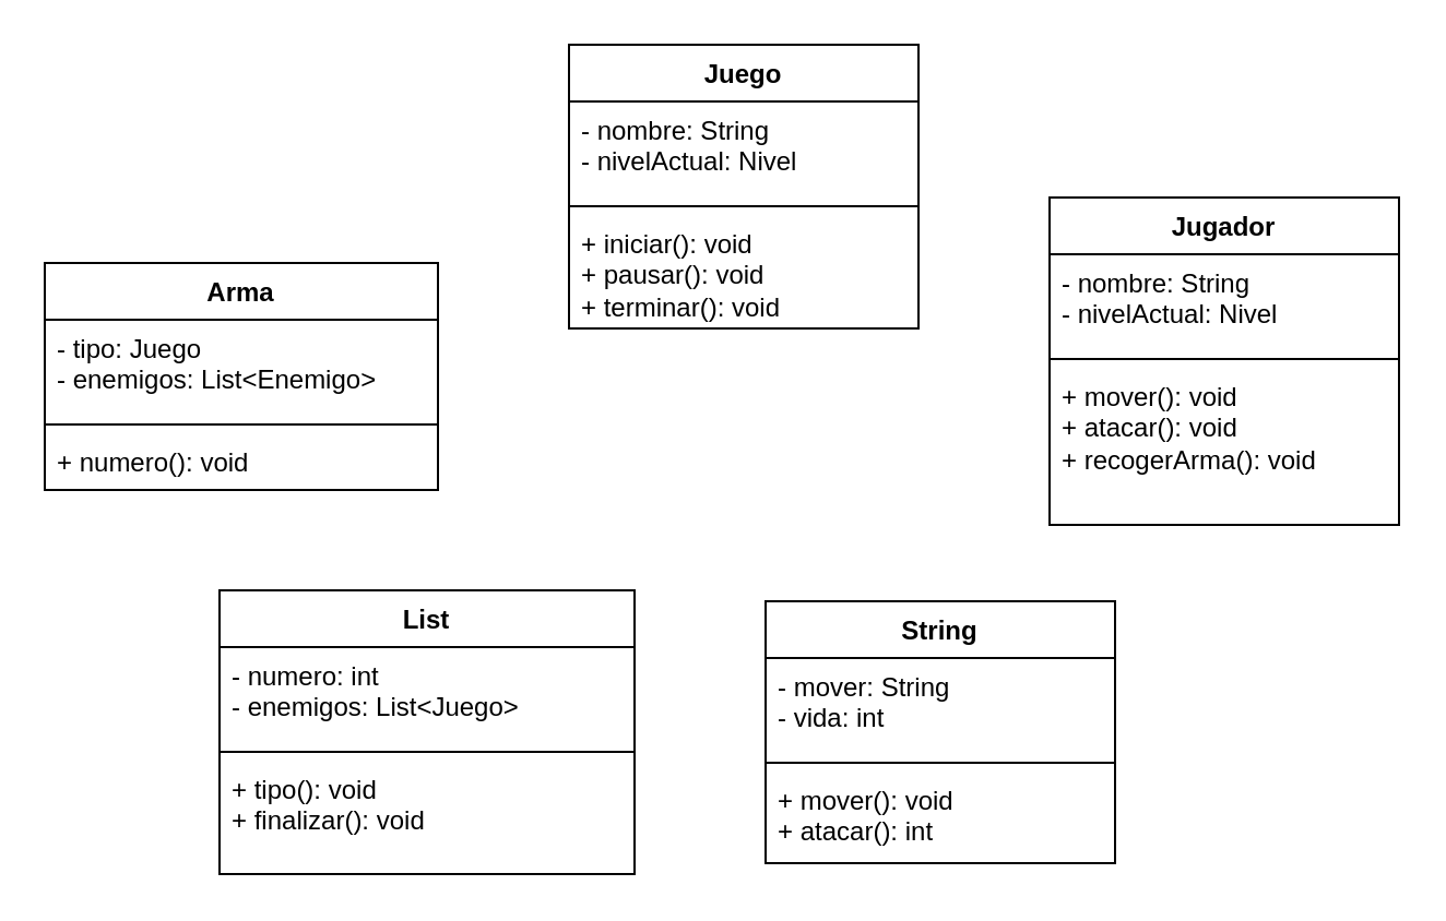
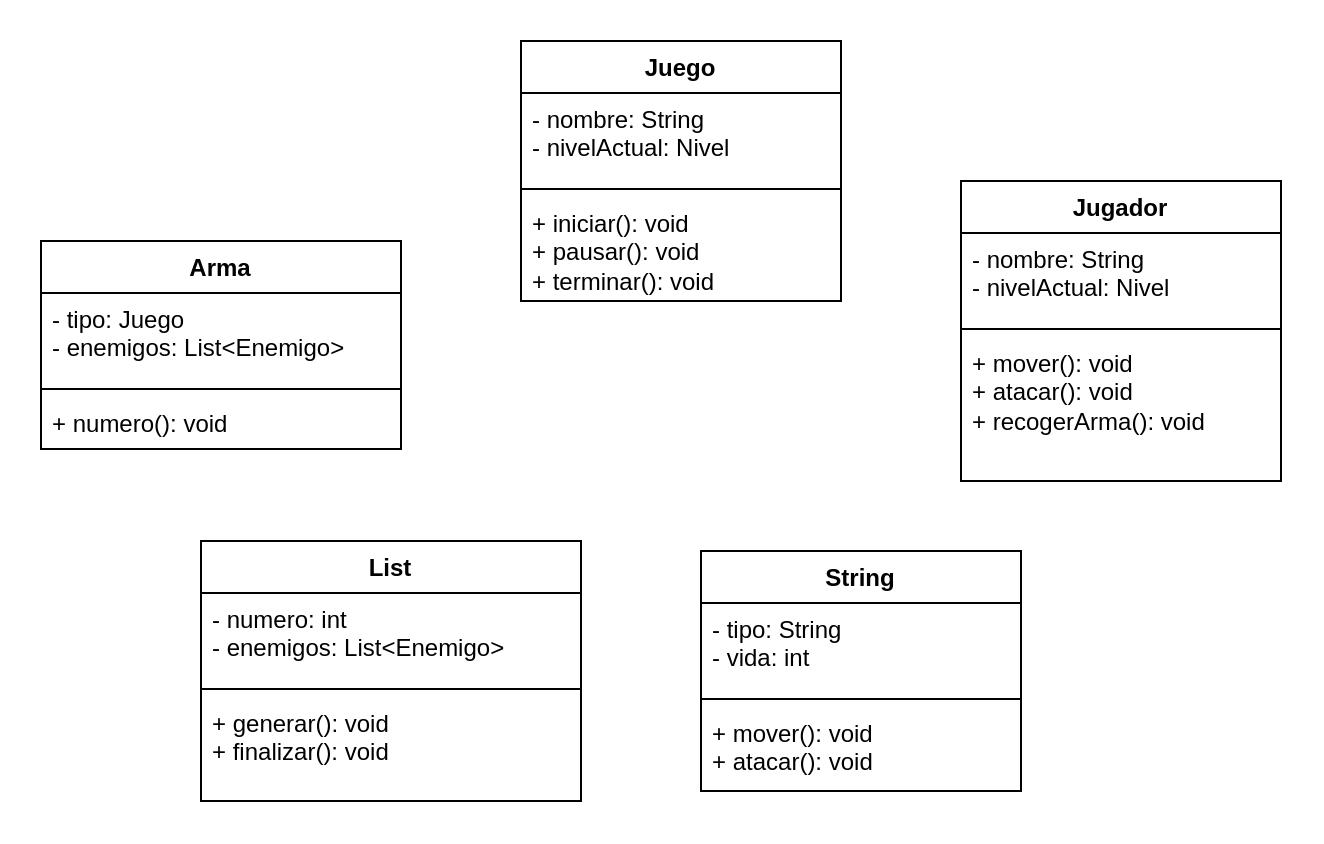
- <mxCell id="11" value="- numero: int&amp;nbsp;&amp;nbsp;&amp;nbsp;&amp;nbsp; &amp;nbsp;&lt;br&gt;- enemigos: List&amp;lt;Juego&amp;gt;" style="text;strokeColor=none;fillColor=none;align=left;verticalAlign=top;spacingLeft=4;spacingRight=4;overflow=hidden;rotatable=0;points=[[0,0.5],[1,0.5]];portConstraint=eastwest;whiteSpace=wrap;html=1;" vertex="1" parent="10"><mxGeometry y="26" width="190" height="44" as="geometry" /></mxCell>
+ <mxCell id="11" value="- numero: int&amp;nbsp;&amp;nbsp;&amp;nbsp;&amp;nbsp; &amp;nbsp;&lt;br&gt;- enemigos: List&amp;lt;Enemigo&amp;gt;" style="text;strokeColor=none;fillColor=none;align=left;verticalAlign=top;spacingLeft=4;spacingRight=4;overflow=hidden;rotatable=0;points=[[0,0.5],[1,0.5]];portConstraint=eastwest;whiteSpace=wrap;html=1;" vertex="1" parent="10"><mxGeometry y="26" width="190" height="44" as="geometry" /></mxCell>
- <mxCell id="19" value="- mover: String&amp;nbsp;&amp;nbsp;&amp;nbsp;&amp;nbsp; &amp;nbsp;&lt;br&gt;- vida: int" style="text;strokeColor=none;fillColor=none;align=left;verticalAlign=top;spacingLeft=4;spacingRight=4;overflow=hidden;rotatable=0;points=[[0,0.5],[1,0.5]];portConstraint=eastwest;whiteSpace=wrap;html=1;" vertex="1" parent="18"><mxGeometry y="26" width="160" height="44" as="geometry" /></mxCell>
+ <mxCell id="19" value="- tipo: String&amp;nbsp;&amp;nbsp;&amp;nbsp;&amp;nbsp; &amp;nbsp;&lt;br&gt;- vida: int" style="text;strokeColor=none;fillColor=none;align=left;verticalAlign=top;spacingLeft=4;spacingRight=4;overflow=hidden;rotatable=0;points=[[0,0.5],[1,0.5]];portConstraint=eastwest;whiteSpace=wrap;html=1;" vertex="1" parent="18"><mxGeometry y="26" width="160" height="44" as="geometry" /></mxCell>
- <mxCell id="13" value="+ tipo(): void&amp;nbsp; &amp;nbsp;&lt;br&gt;+ finalizar(): void " style="text;strokeColor=none;fillColor=none;align=left;verticalAlign=top;spacingLeft=4;spacingRight=4;overflow=hidden;rotatable=0;points=[[0,0.5],[1,0.5]];portConstraint=eastwest;whiteSpace=wrap;html=1;" vertex="1" parent="10"><mxGeometry y="78" width="190" height="52" as="geometry" /></mxCell>
+ <mxCell id="13" value="+ generar(): void&amp;nbsp; &amp;nbsp;&lt;br&gt;+ finalizar(): void " style="text;strokeColor=none;fillColor=none;align=left;verticalAlign=top;spacingLeft=4;spacingRight=4;overflow=hidden;rotatable=0;points=[[0,0.5],[1,0.5]];portConstraint=eastwest;whiteSpace=wrap;html=1;" vertex="1" parent="10"><mxGeometry y="78" width="190" height="52" as="geometry" /></mxCell>
- <mxCell id="21" value="+ mover(): void&amp;nbsp;&amp;nbsp;&amp;nbsp; &amp;nbsp;&lt;br&gt;+ atacar(): int&amp;nbsp; " style="text;strokeColor=none;fillColor=none;align=left;verticalAlign=top;spacingLeft=4;spacingRight=4;overflow=hidden;rotatable=0;points=[[0,0.5],[1,0.5]];portConstraint=eastwest;whiteSpace=wrap;html=1;" vertex="1" parent="18"><mxGeometry y="78" width="160" height="42" as="geometry" /></mxCell>
+ <mxCell id="21" value="+ mover(): void&amp;nbsp;&amp;nbsp;&amp;nbsp; &amp;nbsp;&lt;br&gt;+ atacar(): void&amp;nbsp; " style="text;strokeColor=none;fillColor=none;align=left;verticalAlign=top;spacingLeft=4;spacingRight=4;overflow=hidden;rotatable=0;points=[[0,0.5],[1,0.5]];portConstraint=eastwest;whiteSpace=wrap;html=1;" vertex="1" parent="18"><mxGeometry y="78" width="160" height="42" as="geometry" /></mxCell>
